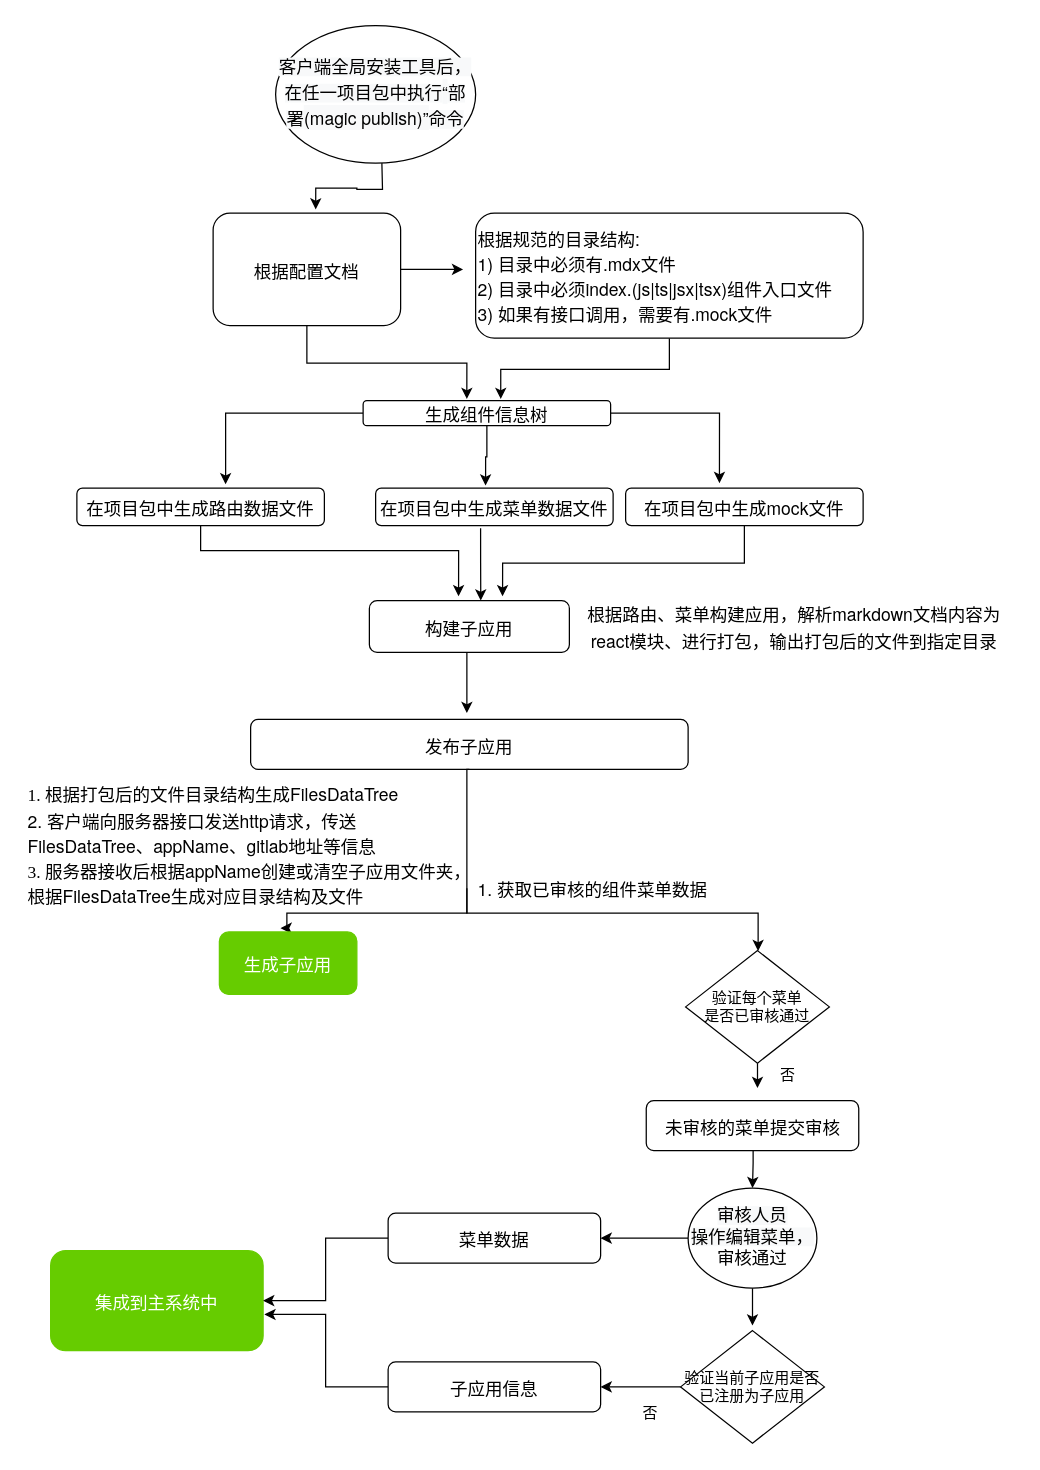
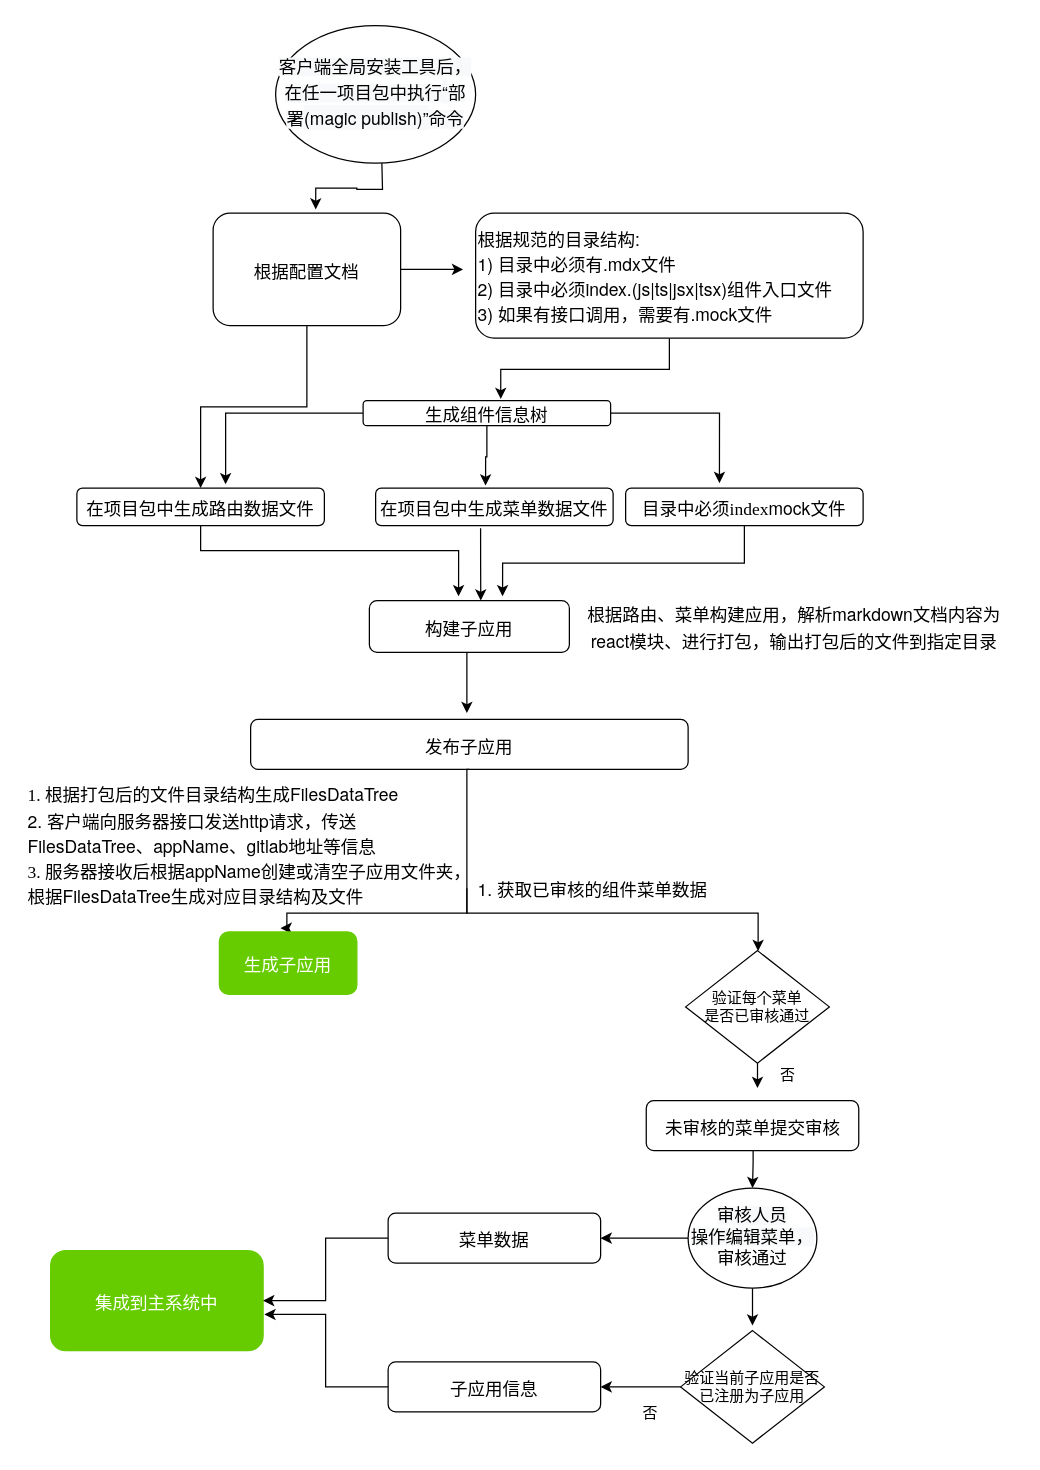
- <mxCell id="4" style="edgeStyle=orthogonalEdgeStyle;rounded=0;orthogonalLoop=1;jettySize=auto;html=1;entryX=0.419;entryY=-0.067;entryDx=0;entryDy=0;entryPerimeter=0;fontColor=#000000;" edge="1" parent="1" source="5" target="43"><mxGeometry relative="1" as="geometry" /></mxCell>
+ <mxCell id="4" style="edgeStyle=orthogonalEdgeStyle;rounded=0;orthogonalLoop=1;jettySize=auto;html=1;fontColor=#000000;" edge="1" parent="1" source="5" target="9"><mxGeometry relative="1" as="geometry" /></mxCell>
- <mxCell id="13" value="&lt;p class=&quot;p1&quot; style=&quot;margin: 0px ; font-stretch: normal ; font-size: 14px ; line-height: normal ; font-family: &amp;#34;pingfang sc&amp;#34;&quot;&gt;&lt;span class=&quot;s1&quot;&gt;在项目包中生成&lt;/span&gt;&lt;span class=&quot;s2&quot; style=&quot;font-stretch: normal ; line-height: normal ; font-family: &amp;#34;helvetica neue&amp;#34;&quot;&gt;mock&lt;/span&gt;&lt;span class=&quot;s1&quot;&gt;文件&lt;/span&gt;&lt;/p&gt;" style="rounded=1;whiteSpace=wrap;html=1;" vertex="1" parent="1"><mxGeometry x="500" y="390" width="190" height="30" as="geometry" /></mxCell>
+ <mxCell id="13" value="&lt;p class=&quot;p1&quot; style=&quot;margin: 0px ; font-stretch: normal ; font-size: 14px ; line-height: normal ; font-family: &amp;#34;pingfang sc&amp;#34;&quot;&gt;&lt;span class=&quot;s1&quot;&gt;目录中必须index&lt;/span&gt;&lt;span class=&quot;s2&quot; style=&quot;font-stretch: normal ; line-height: normal ; font-family: &amp;#34;helvetica neue&amp;#34;&quot;&gt;mock&lt;/span&gt;&lt;span class=&quot;s1&quot;&gt;文件&lt;/span&gt;&lt;/p&gt;" style="rounded=1;whiteSpace=wrap;html=1;" vertex="1" parent="1"><mxGeometry x="500" y="390" width="190" height="30" as="geometry" /></mxCell>
